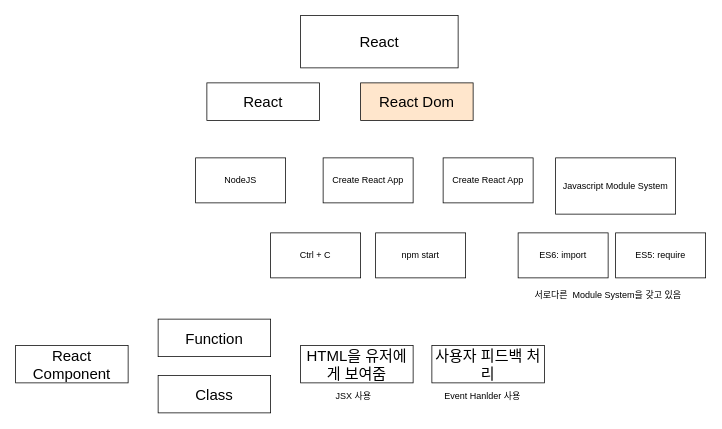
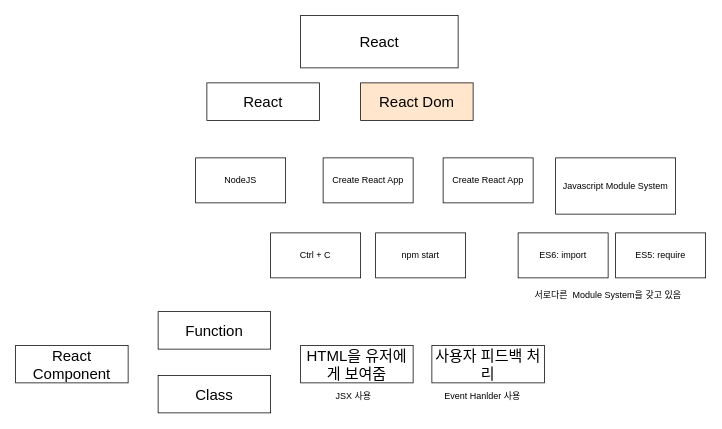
- <mxCell id="16" value="&lt;span style=&quot;font-size: 20px&quot;&gt;Function&lt;br&gt;&lt;/span&gt;" style="rounded=0;whiteSpace=wrap;html=1;" vertex="1" parent="1"><mxGeometry x="210" y="425" width="150" height="50" as="geometry" /></mxCell>
+ <mxCell id="16" value="&lt;span style=&quot;font-size: 20px&quot;&gt;Function&lt;br&gt;&lt;/span&gt;" style="rounded=0;whiteSpace=wrap;html=1;" vertex="1" parent="1"><mxGeometry x="210" y="415" width="150" height="50" as="geometry" /></mxCell>
